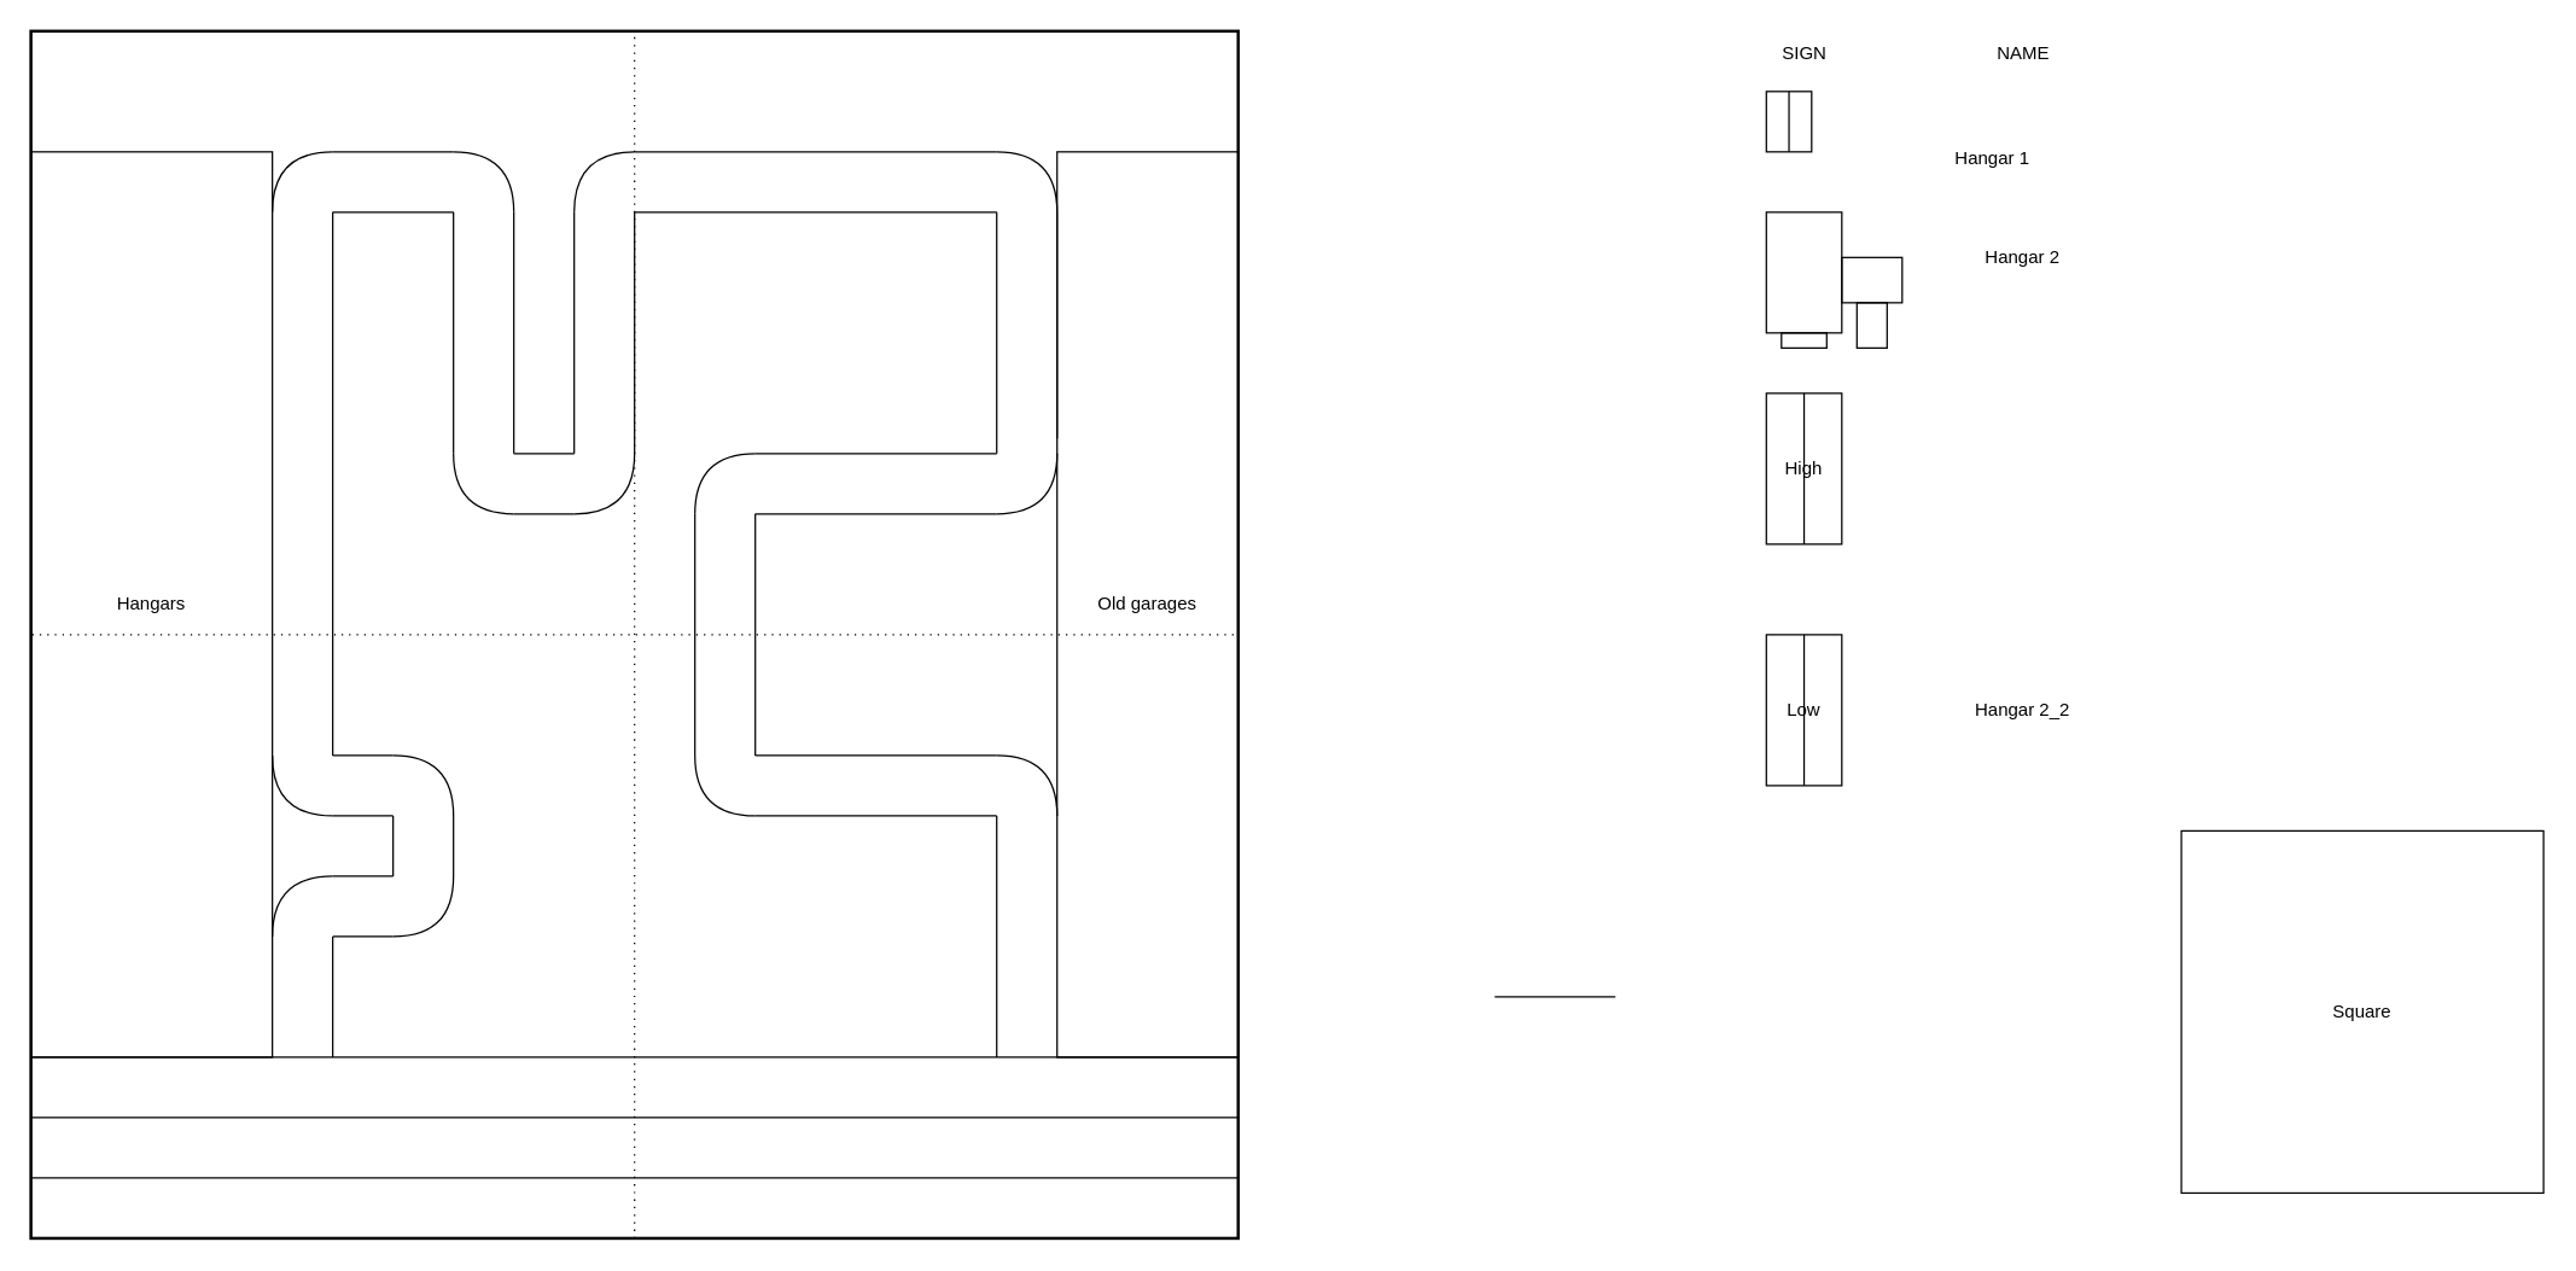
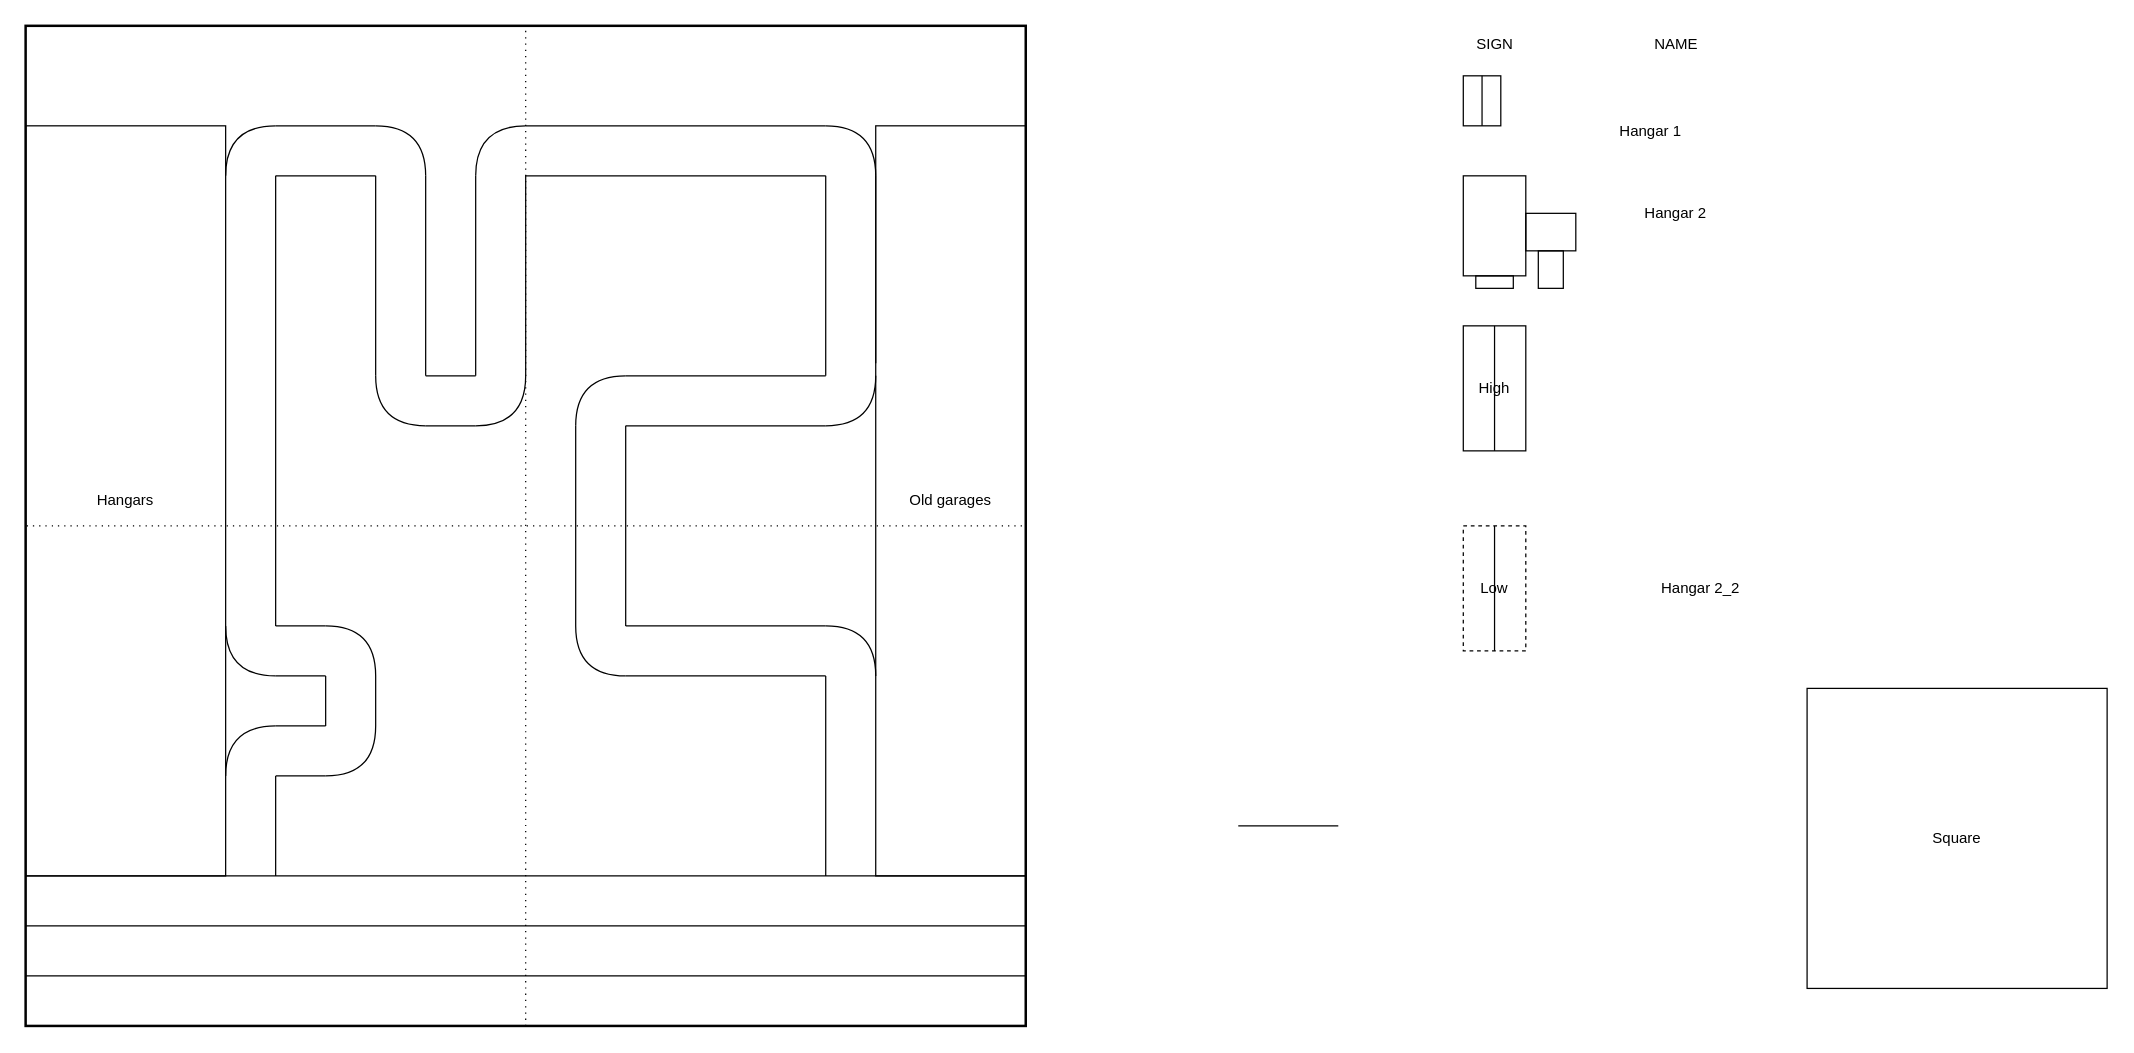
- <mxCell id="15" value="Low" style="rounded=0;whiteSpace=wrap;html=1;fillColor=none;" vertex="1" parent="1"><mxGeometry x="1170" y="420" width="50" height="100" as="geometry" /></mxCell>
+ <mxCell id="15" value="Low" style="rounded=0;whiteSpace=wrap;html=1;fillColor=none;dashed=1;" vertex="1" parent="1"><mxGeometry x="1170" y="420" width="50" height="100" as="geometry" /></mxCell>
- <mxCell id="17" value="Hangar 2_2" style="text;html=1;strokeColor=none;fillColor=none;align=center;verticalAlign=middle;whiteSpace=wrap;rounded=0;" vertex="1" parent="1"><mxGeometry x="1305" y="455" width="70" height="30" as="geometry" /></mxCell>
+ <mxCell id="17" value="Hangar 2_2" style="text;html=1;strokeColor=none;fillColor=none;align=center;verticalAlign=middle;whiteSpace=wrap;rounded=0;" vertex="1" parent="1"><mxGeometry x="1325" y="455" width="70" height="30" as="geometry" /></mxCell>
